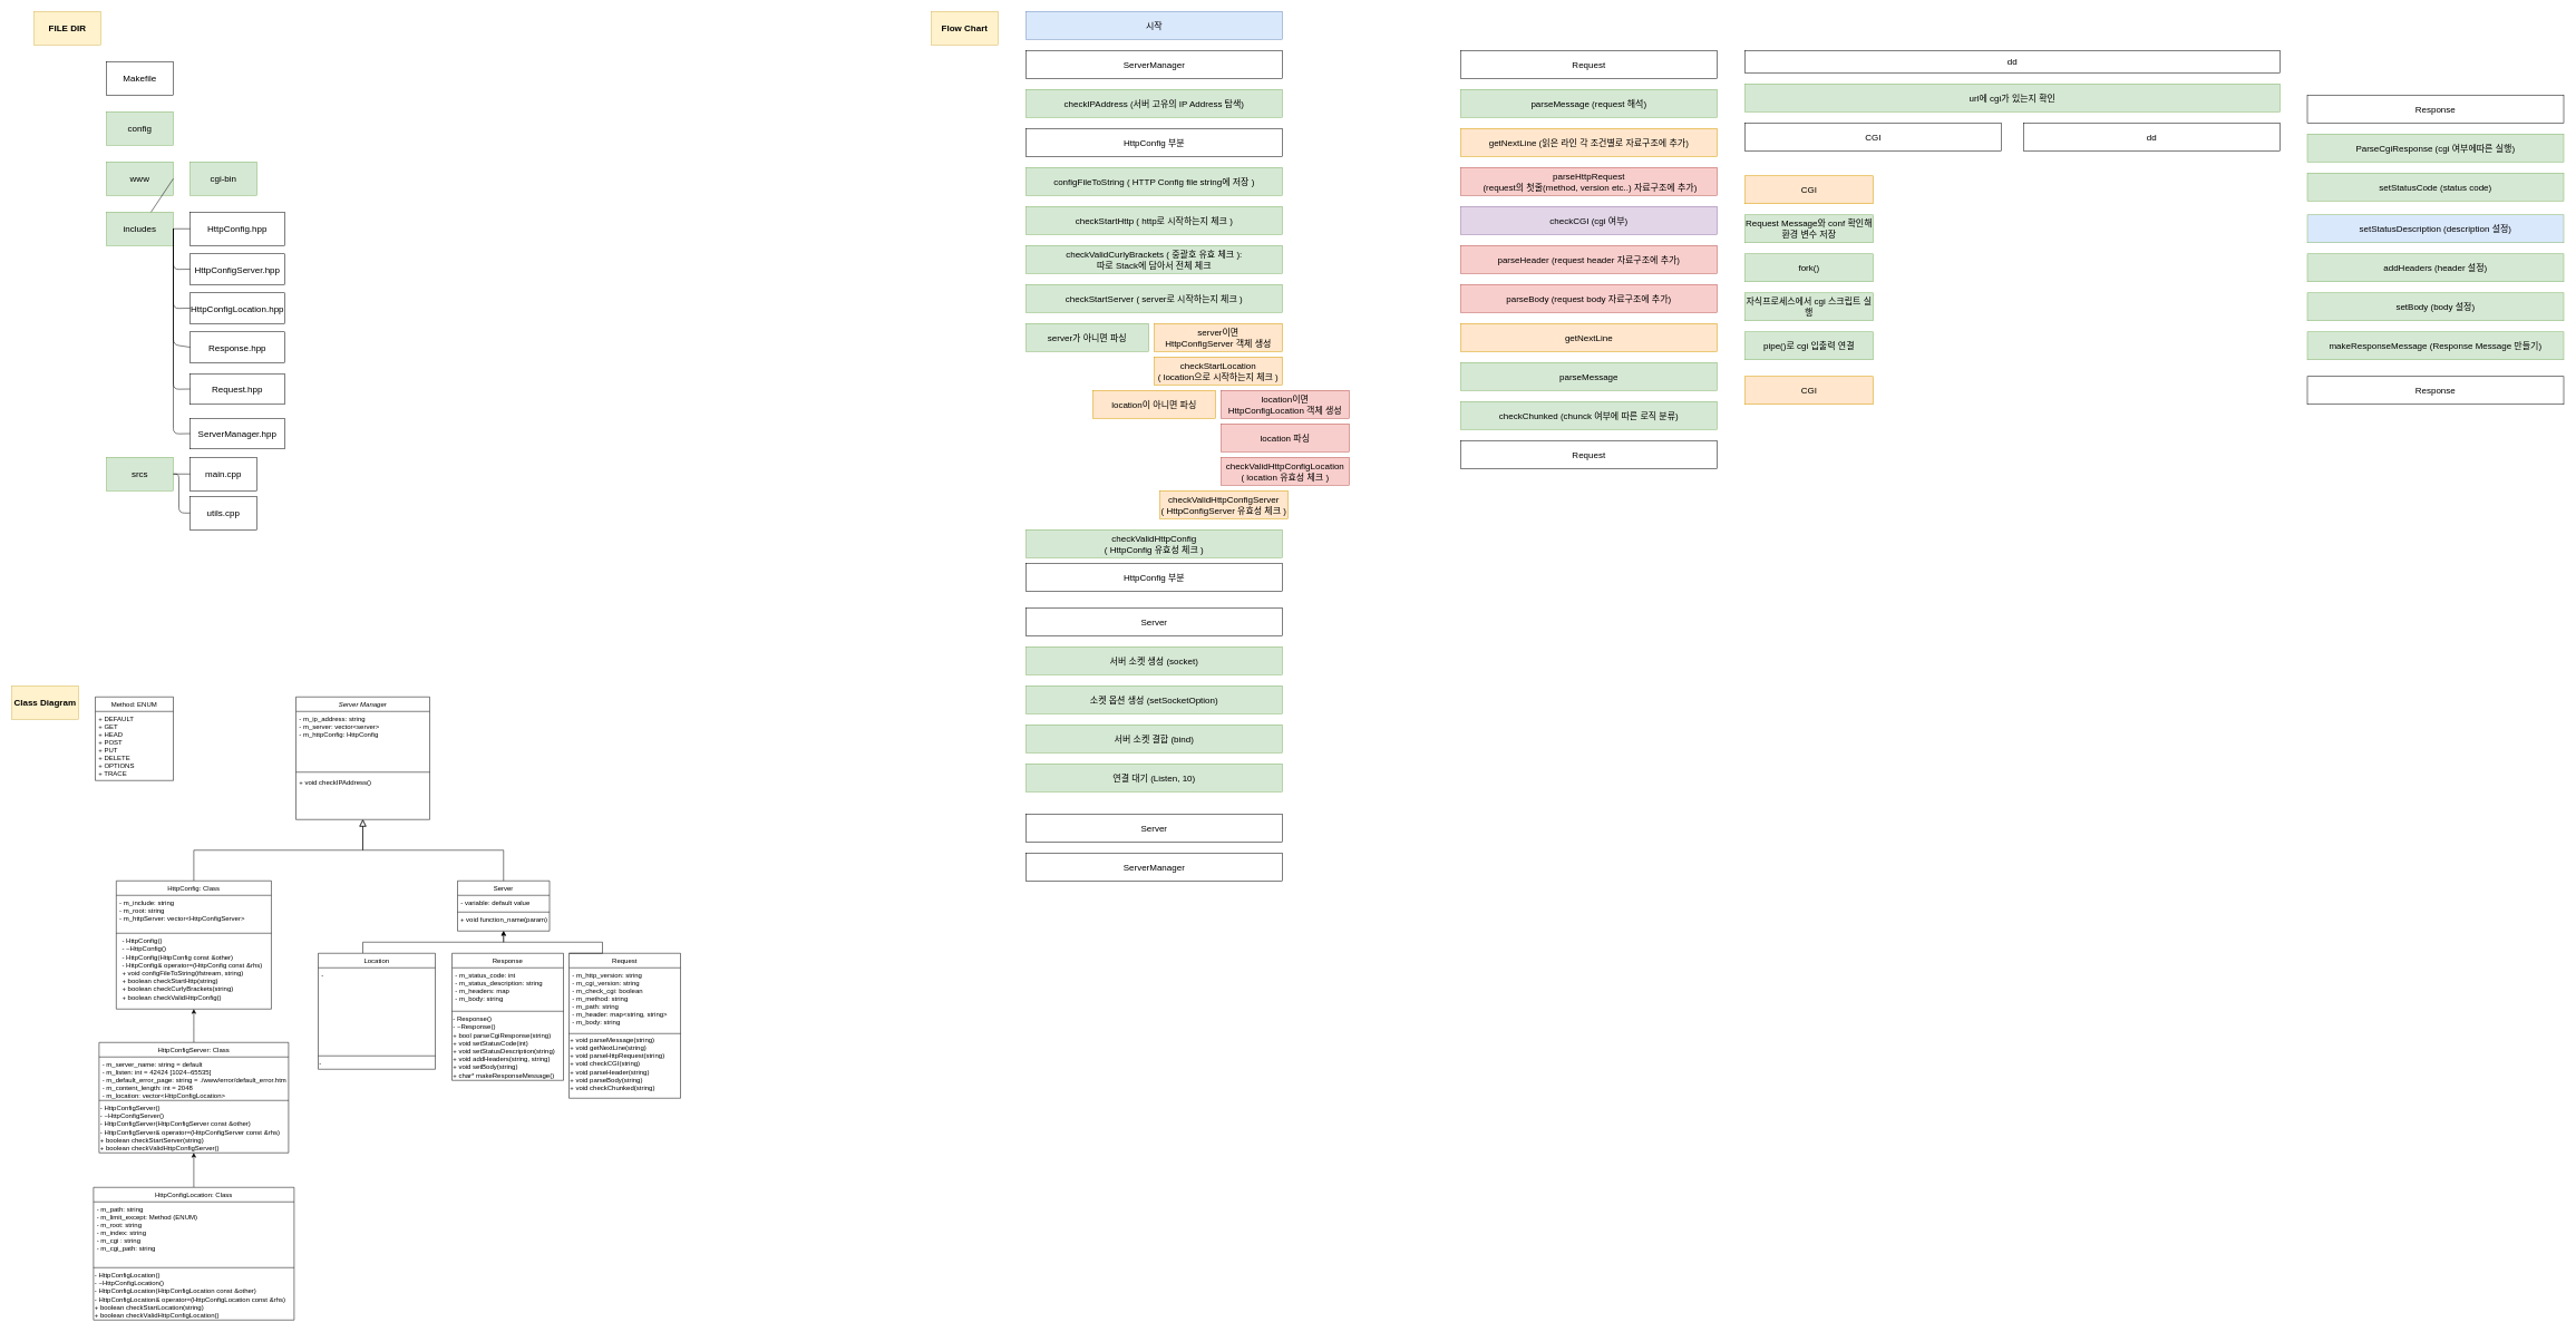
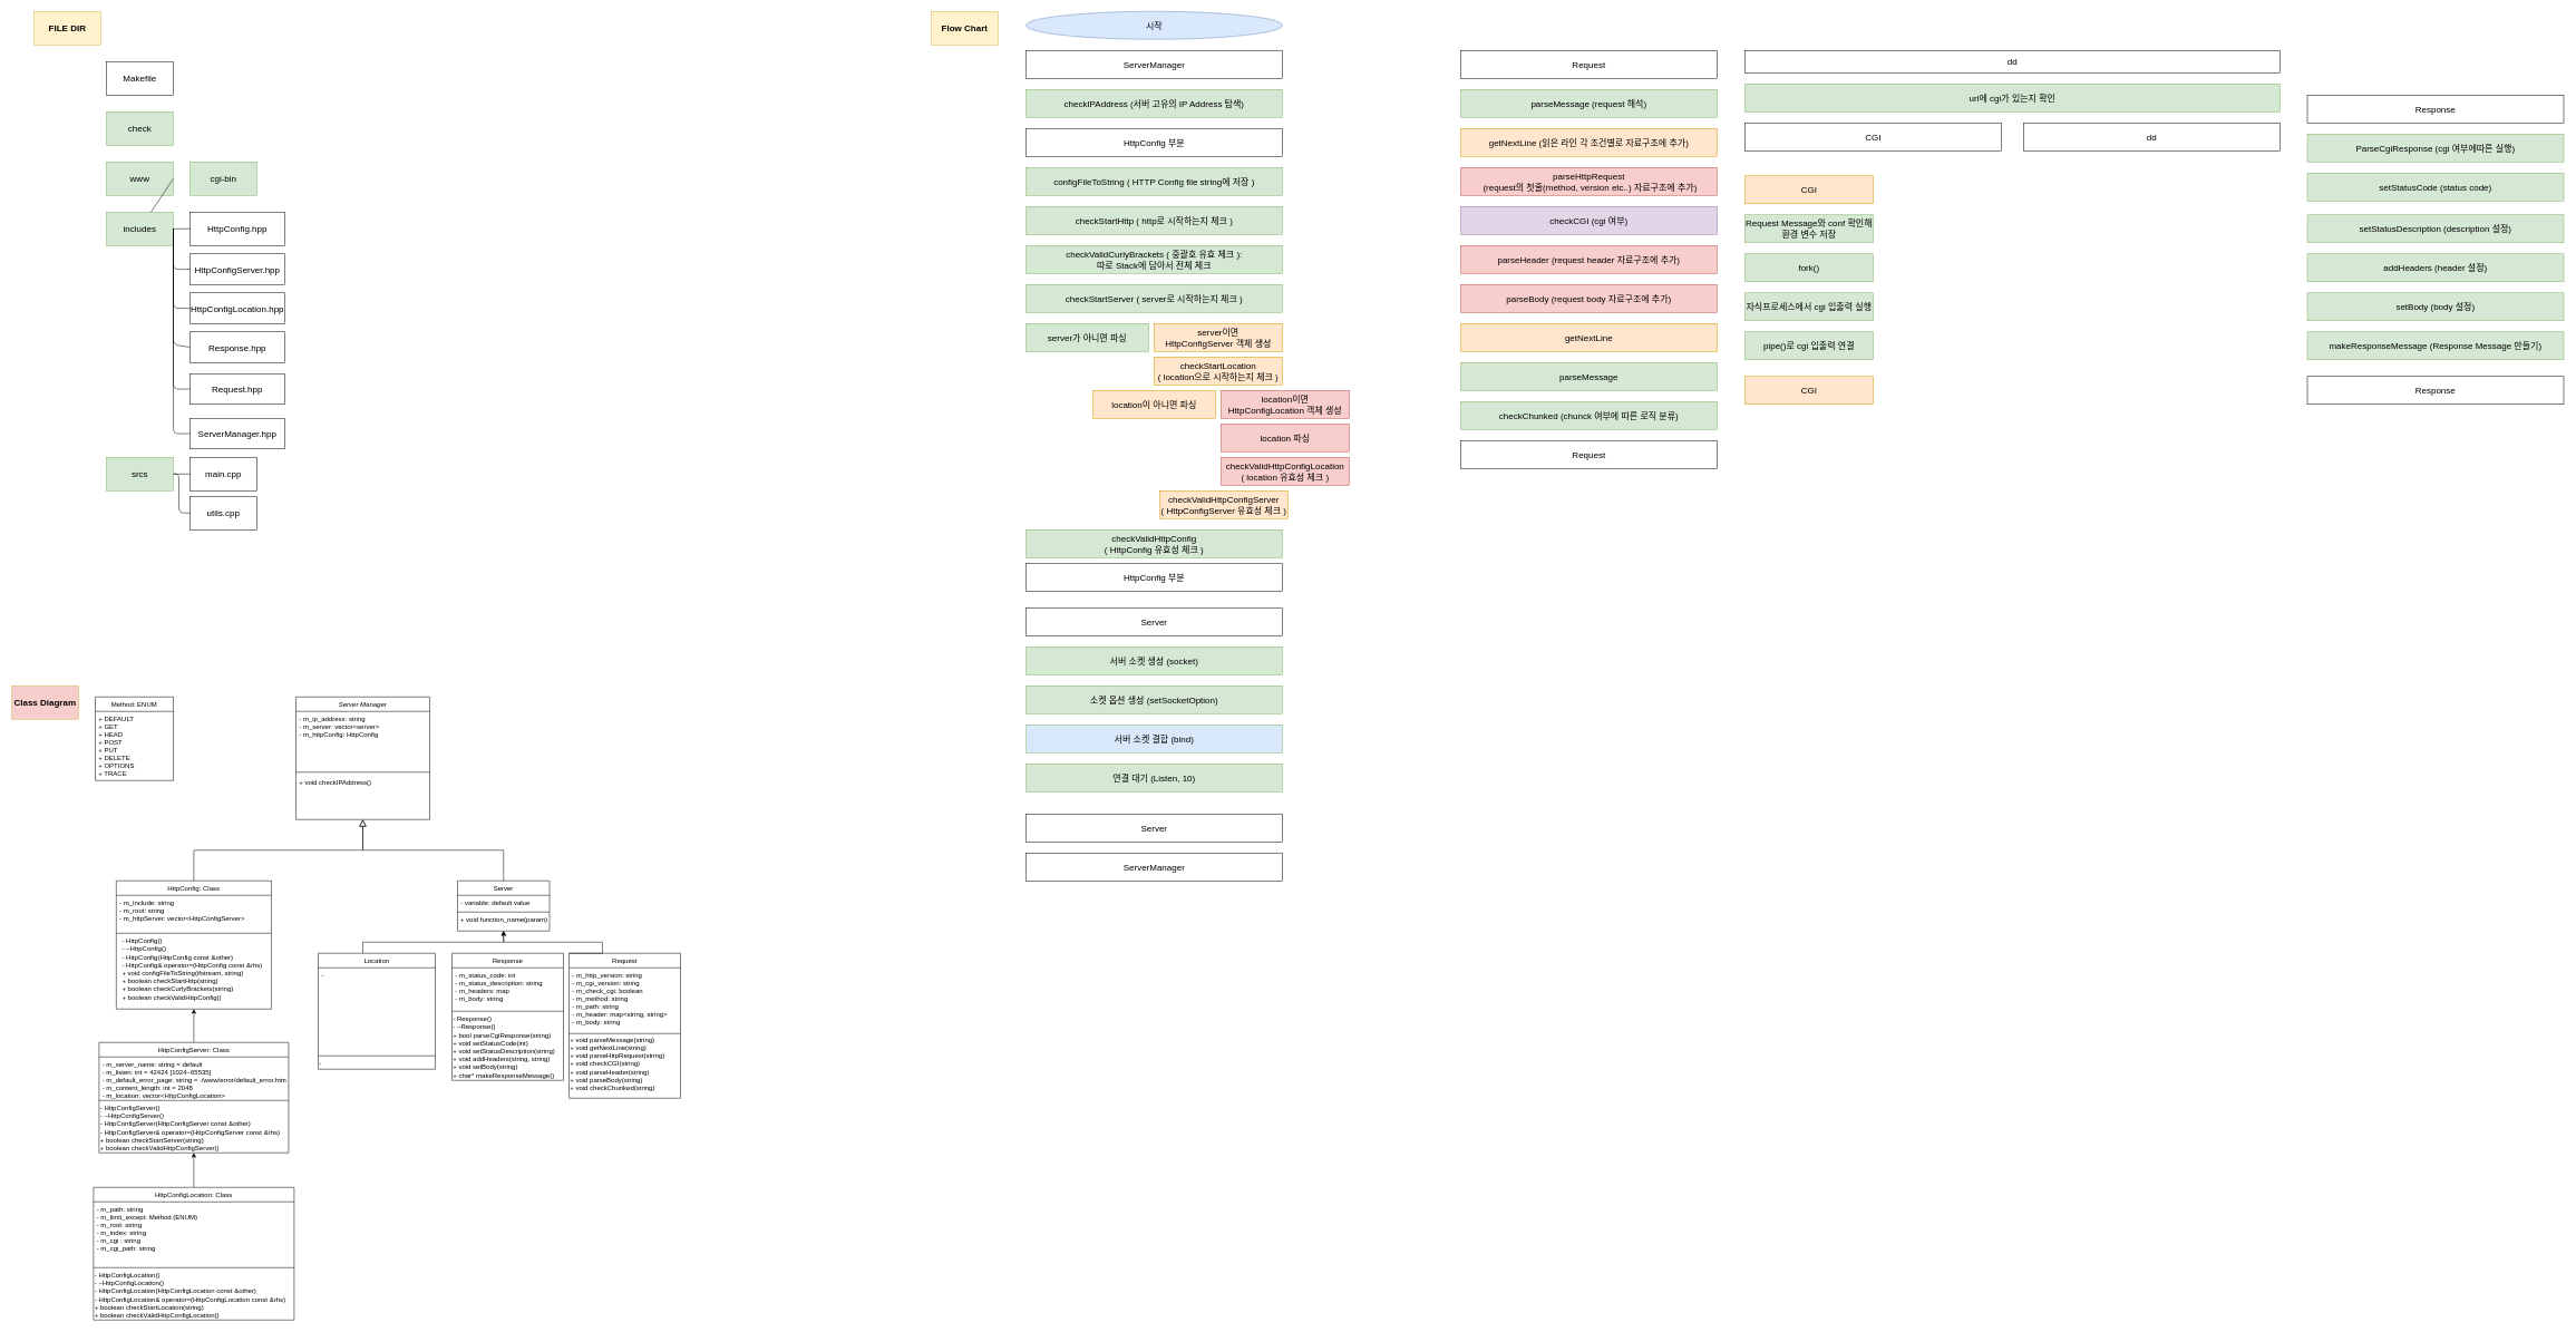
- <mxCell id="58" value="&lt;span style=&quot;font-size: 16px&quot;&gt;시작&lt;/span&gt;" style="rounded=0;whiteSpace=wrap;html=1;fillColor=#dae8fc;strokeColor=#6c8ebf;" parent="1" vertex="1"><mxGeometry x="1840" y="20" width="460" height="50" as="geometry" /></mxCell>
+ <mxCell id="58" value="&lt;span style=&quot;font-size: 16px&quot;&gt;시작&lt;/span&gt;" style="ellipse;whiteSpace=wrap;html=1;fillColor=#dae8fc;strokeColor=#6c8ebf;" parent="1" vertex="1"><mxGeometry x="1840" y="20" width="460" height="50" as="geometry" /></mxCell>
- <mxCell id="47" value="&lt;font style=&quot;font-size: 16px&quot;&gt;config&lt;/font&gt;" style="rounded=0;whiteSpace=wrap;html=1;fillColor=#d5e8d4;strokeColor=#82b366;" parent="1" vertex="1"><mxGeometry x="190" y="200" width="120" height="60" as="geometry" /></mxCell>
+ <mxCell id="47" value="&lt;font style=&quot;font-size: 16px&quot;&gt;check&lt;/font&gt;" style="rounded=0;whiteSpace=wrap;html=1;fillColor=#d5e8d4;strokeColor=#82b366;" parent="1" vertex="1"><mxGeometry x="190" y="200" width="120" height="60" as="geometry" /></mxCell>
- <mxCell id="103" value="&lt;span style=&quot;font-size: 16px&quot;&gt;setStatusDescription (description 설정)&lt;/span&gt;" style="rounded=0;whiteSpace=wrap;html=1;fillColor=#dae8fc;strokeColor=#82b366;" parent="1" vertex="1"><mxGeometry x="4139" y="385" width="460" height="50" as="geometry" /></mxCell>
+ <mxCell id="103" value="&lt;span style=&quot;font-size: 16px&quot;&gt;setStatusDescription (description 설정)&lt;/span&gt;" style="rounded=0;whiteSpace=wrap;html=1;fillColor=#d5e8d4;strokeColor=#82b366;" parent="1" vertex="1"><mxGeometry x="4139" y="385" width="460" height="50" as="geometry" /></mxCell>
- <mxCell id="95" value="&lt;span style=&quot;font-size: 16px&quot;&gt;자식프로세스에서 cgi 스크립트 실행&lt;/span&gt;" style="rounded=0;whiteSpace=wrap;html=1;fillColor=#d5e8d4;strokeColor=#82b366;" parent="1" vertex="1"><mxGeometry x="3130" y="525" width="230" height="50" as="geometry" /></mxCell>
+ <mxCell id="95" value="&lt;span style=&quot;font-size: 16px&quot;&gt;자식프로세스에서 cgi 입출력 실행&lt;/span&gt;" style="rounded=0;whiteSpace=wrap;html=1;fillColor=#d5e8d4;strokeColor=#82b366;" parent="1" vertex="1"><mxGeometry x="3130" y="525" width="230" height="50" as="geometry" /></mxCell>
- <mxCell id="42" value="&lt;b&gt;&lt;font style=&quot;font-size: 16px&quot;&gt;Class Diagram&lt;/font&gt;&lt;/b&gt;" style="rounded=0;whiteSpace=wrap;html=1;fillColor=#fff2cc;strokeColor=#d6b656;" parent="1" vertex="1"><mxGeometry x="20" y="1230" width="120" height="60" as="geometry" /></mxCell>
+ <mxCell id="42" value="&lt;b&gt;&lt;font style=&quot;font-size: 16px&quot;&gt;Class Diagram&lt;/font&gt;&lt;/b&gt;" style="rounded=0;whiteSpace=wrap;html=1;fillColor=#f8cecc;strokeColor=#d6b656;" parent="1" vertex="1"><mxGeometry x="20" y="1230" width="120" height="60" as="geometry" /></mxCell>
- <mxCell id="79" value="&lt;span style=&quot;font-size: 16px&quot;&gt;서버 소켓 결합 (bind)&lt;/span&gt;" style="rounded=0;whiteSpace=wrap;html=1;fillColor=#d5e8d4;strokeColor=#82b366;" parent="1" vertex="1"><mxGeometry x="1840" y="1300" width="460" height="50" as="geometry" /></mxCell>
+ <mxCell id="79" value="&lt;span style=&quot;font-size: 16px&quot;&gt;서버 소켓 결합 (bind)&lt;/span&gt;" style="rounded=0;whiteSpace=wrap;html=1;fillColor=#dae8fc;strokeColor=#82b366;" parent="1" vertex="1"><mxGeometry x="1840" y="1300" width="460" height="50" as="geometry" /></mxCell>
